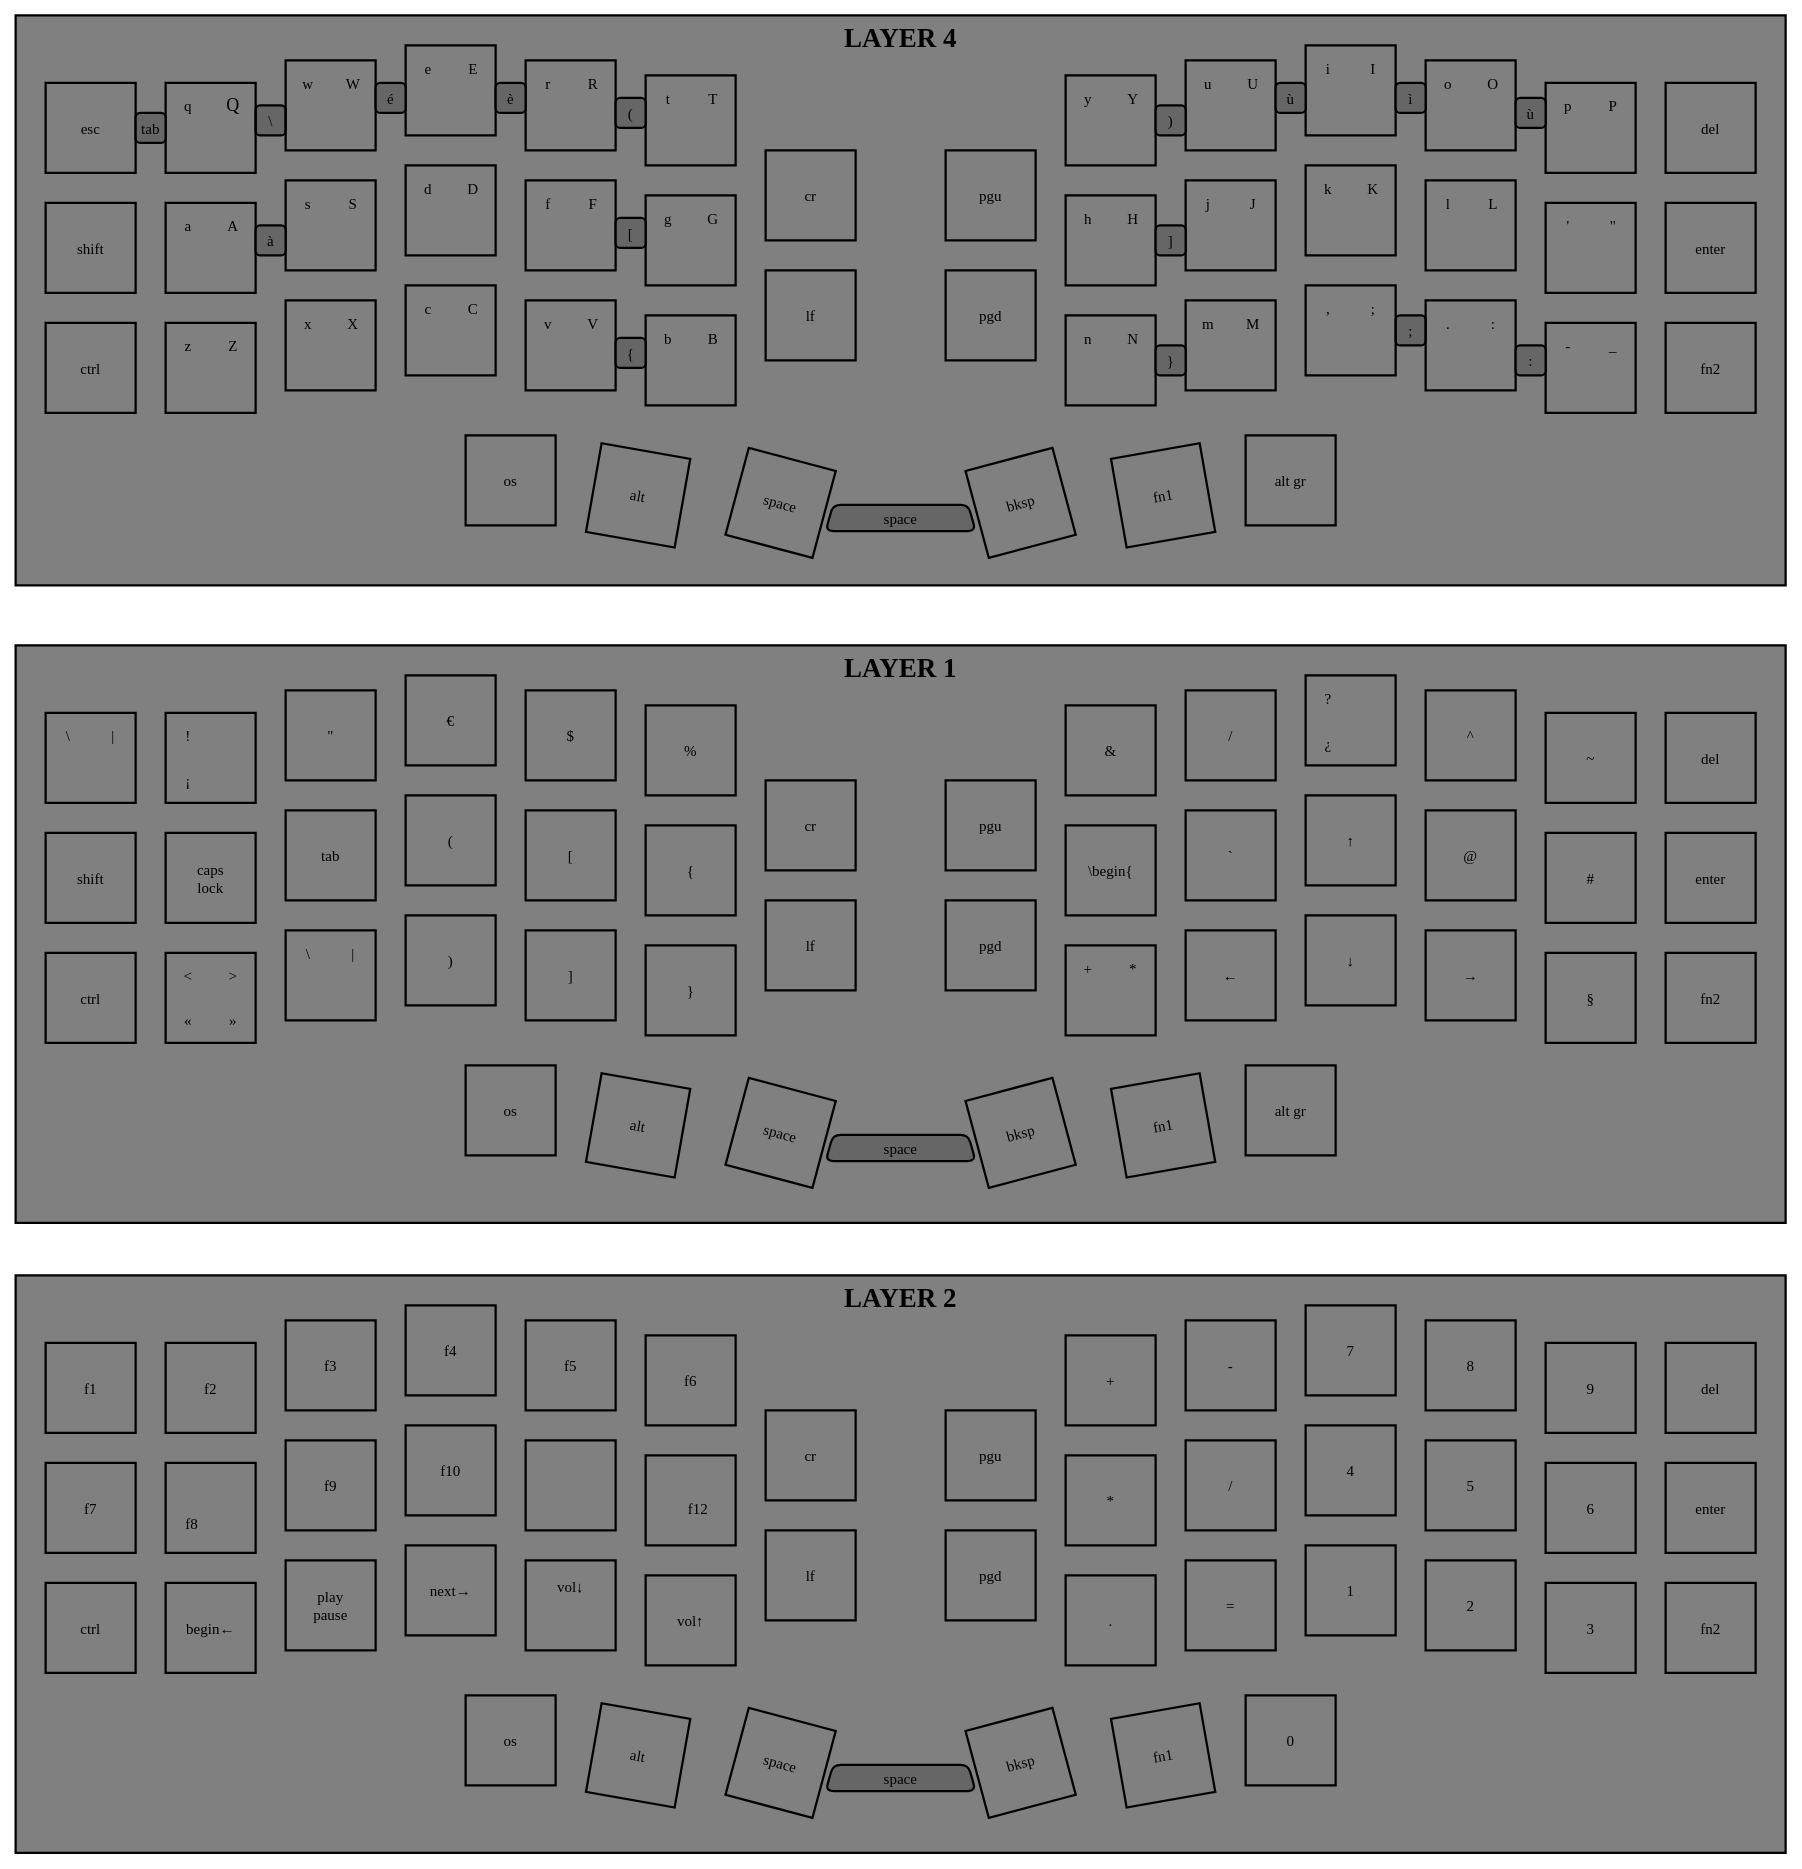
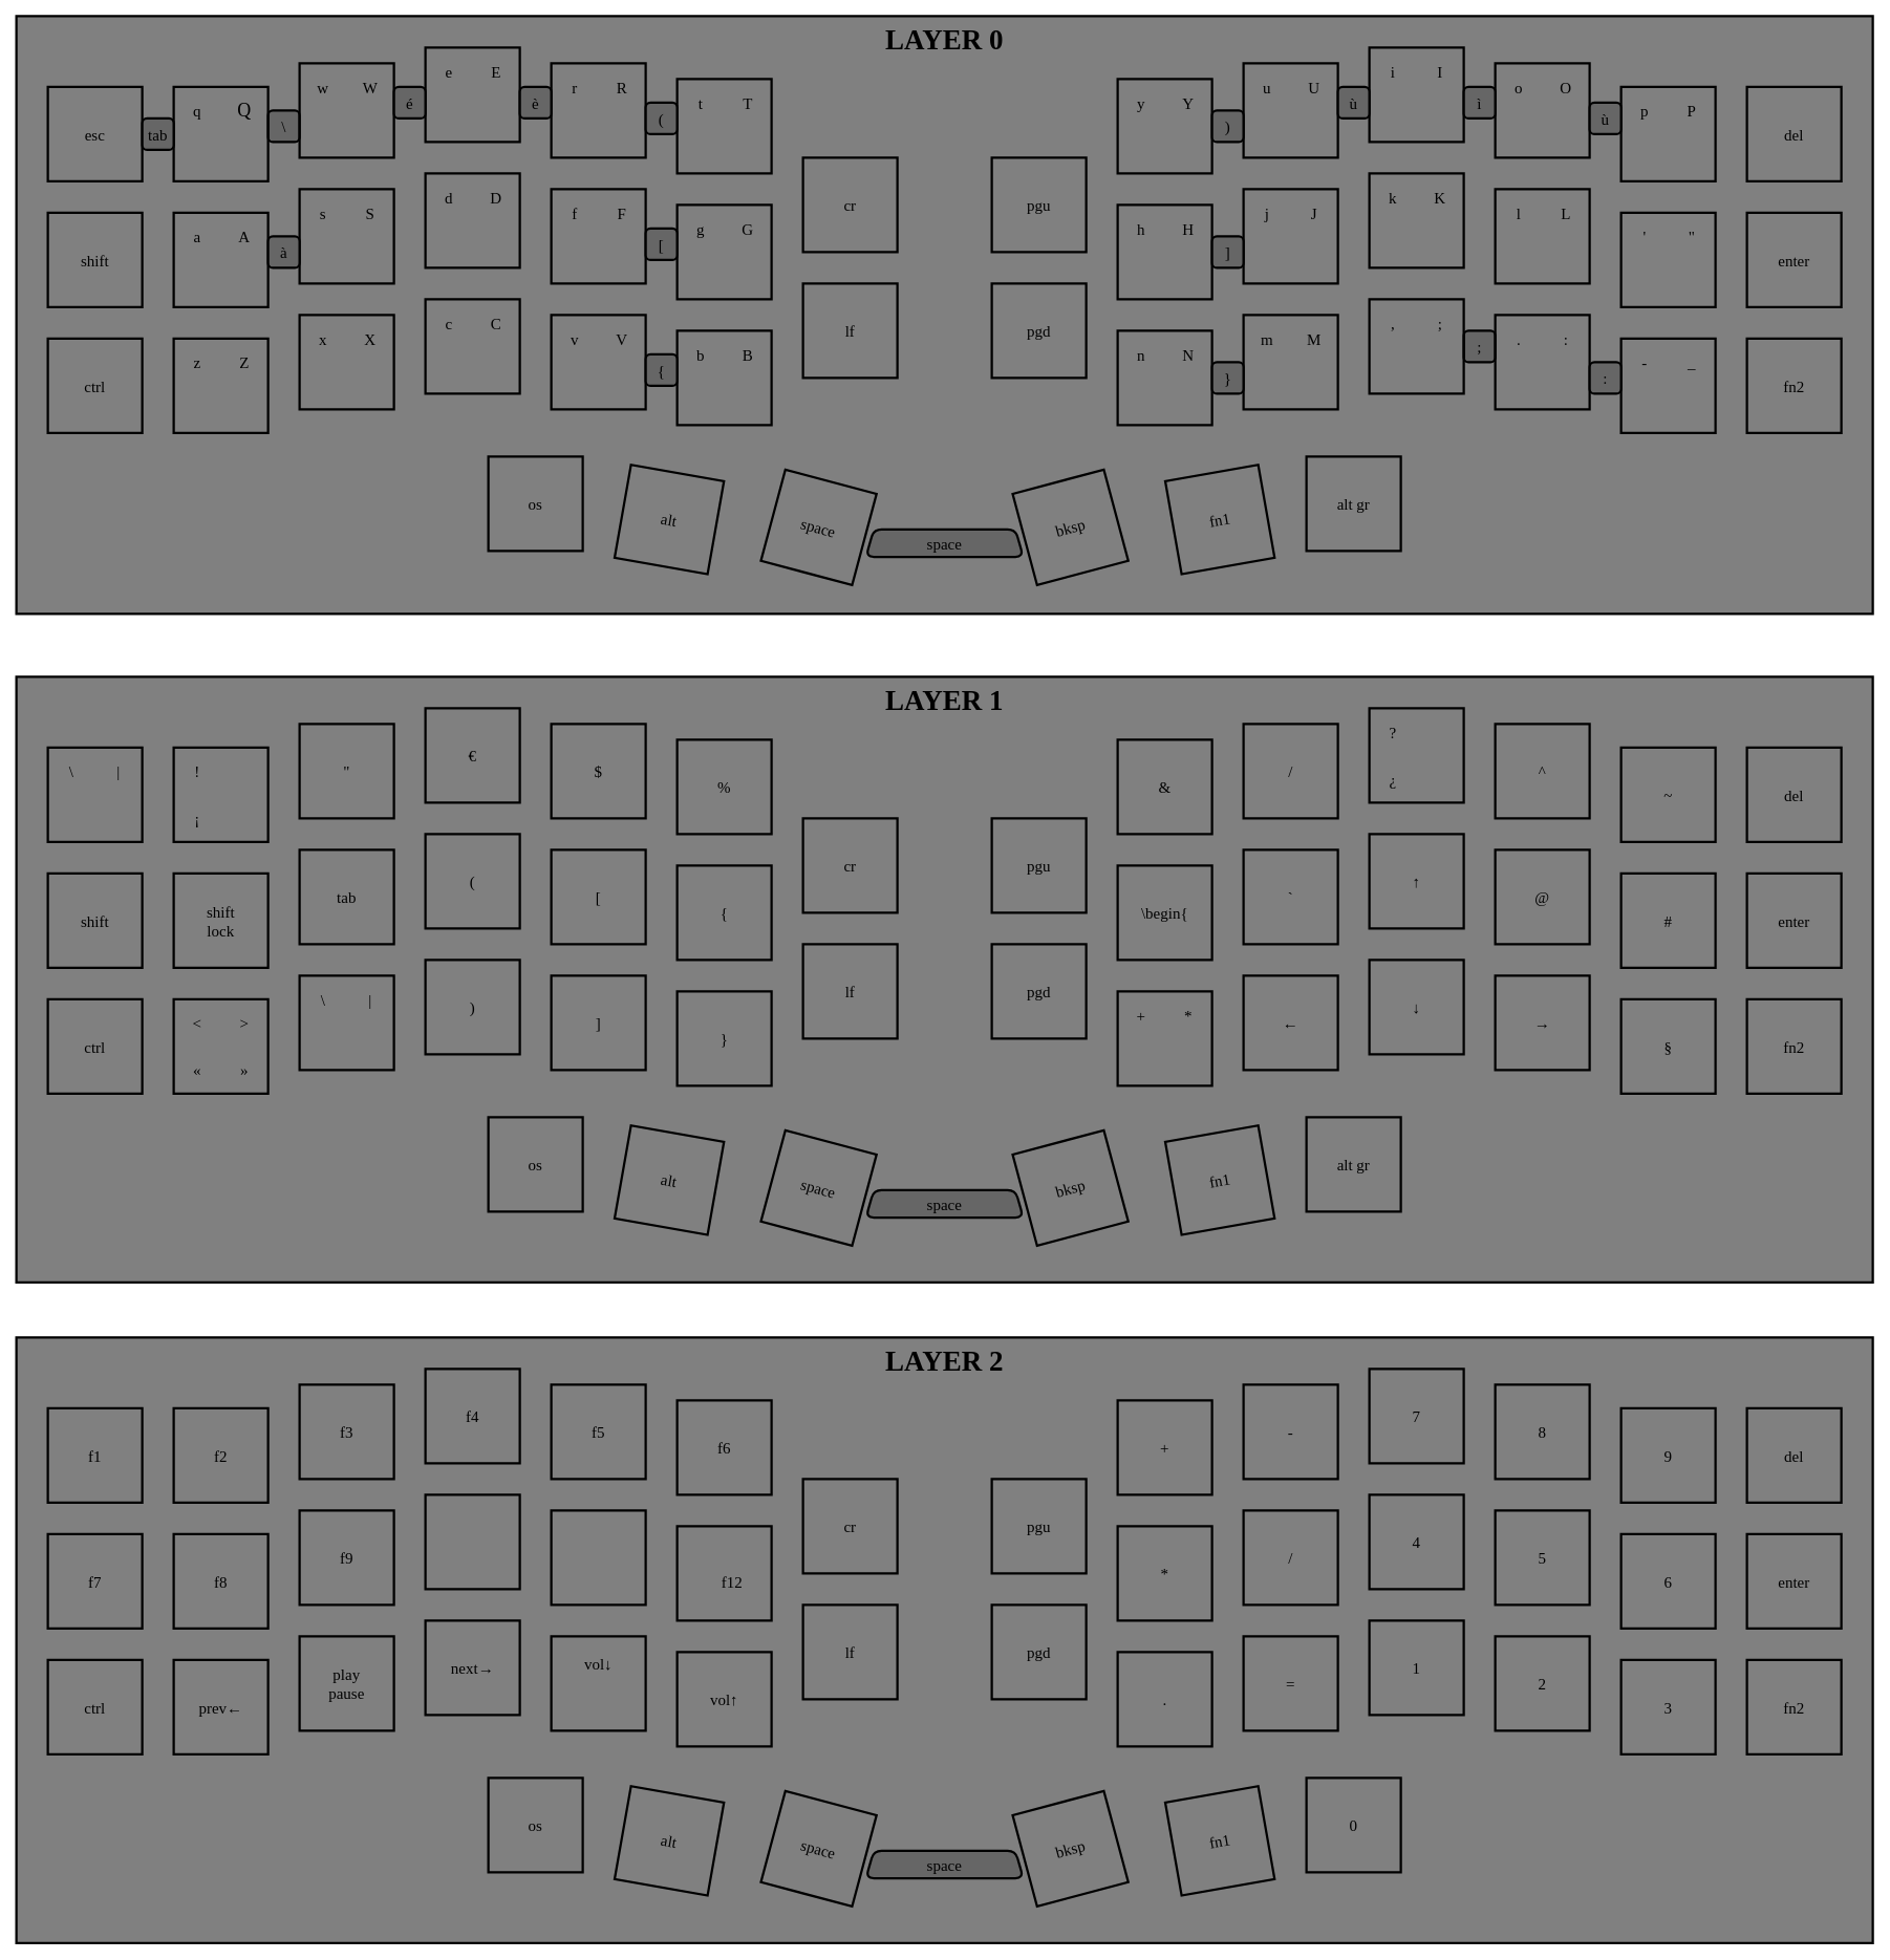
- <mxCell id="353" value="LAYER 4" style="text;strokeColor=none;fillColor=none;align=center;verticalAlign=middle;rounded=0;strokeWidth=1;fontFamily=Cascadia Code;fontColor=light-dark(#000000,#EDEDED);fontSize=36;labelBackgroundColor=none;labelBorderColor=none;html=1;fontStyle=1;whiteSpace=wrap;" parent="1" vertex="1"><mxGeometry x="20" y="20" width="2360" height="60" as="geometry" /></mxCell>
+ <mxCell id="353" value="LAYER 0" style="text;strokeColor=none;fillColor=none;align=center;verticalAlign=middle;rounded=0;strokeWidth=1;fontFamily=Cascadia Code;fontColor=light-dark(#000000,#EDEDED);fontSize=36;labelBackgroundColor=none;labelBorderColor=none;html=1;fontStyle=1;whiteSpace=wrap;" parent="1" vertex="1"><mxGeometry x="20" y="20" width="2360" height="60" as="geometry" /></mxCell>
- <mxCell id="341" value="&lt;font style=&quot;font-size: 20px; color: rgb(0, 0, 0);&quot;&gt;caps lock&lt;/font&gt;" style="text;html=1;strokeColor=none;fillColor=none;align=center;verticalAlign=middle;whiteSpace=wrap;rounded=0;strokeWidth=1;fontFamily=Cascadia Code;fontColor=default;" parent="1" vertex="1"><mxGeometry x="250" y="1140" width="60" height="60" as="geometry" /></mxCell>
+ <mxCell id="341" value="&lt;font style=&quot;font-size: 20px; color: rgb(0, 0, 0);&quot;&gt;shift lock&lt;/font&gt;" style="text;html=1;strokeColor=none;fillColor=none;align=center;verticalAlign=middle;whiteSpace=wrap;rounded=0;strokeWidth=1;fontFamily=Cascadia Code;fontColor=default;" parent="1" vertex="1"><mxGeometry x="250" y="1140" width="60" height="60" as="geometry" /></mxCell>
- <mxCell id="273" value="&lt;font style=&quot;font-size: 20px; color: rgb(0, 0, 0);&quot;&gt;f10&lt;/font&gt;" style="text;html=1;strokeColor=none;fillColor=none;align=center;verticalAlign=middle;whiteSpace=wrap;rounded=0;strokeWidth=1;fontFamily=Cascadia Code;fontColor=default;" parent="1" vertex="1"><mxGeometry x="570" y="1930" width="60" height="60" as="geometry" /></mxCell>
- <mxCell id="277" value="&lt;font style=&quot;font-size: 20px; color: rgb(0, 0, 0);&quot;&gt;f8&lt;/font&gt;" style="text;html=1;strokeColor=none;fillColor=none;align=center;verticalAlign=middle;whiteSpace=wrap;rounded=0;strokeWidth=1;fontFamily=Cascadia Code;fontColor=default;" parent="1" vertex="1"><mxGeometry x="225" y="2000" width="60" height="60" as="geometry" /></mxCell>
+ <mxCell id="277" value="&lt;font style=&quot;font-size: 20px; color: rgb(0, 0, 0);&quot;&gt;f8&lt;/font&gt;" style="text;html=1;strokeColor=none;fillColor=none;align=center;verticalAlign=middle;whiteSpace=wrap;rounded=0;strokeWidth=1;fontFamily=Cascadia Code;fontColor=default;" parent="1" vertex="1"><mxGeometry x="250" y="1980" width="60" height="60" as="geometry" /></mxCell>
- <mxCell id="275" value="&lt;font style=&quot;font-size: 20px; color: rgb(0, 0, 0);&quot;&gt;begin←&lt;/font&gt;" style="text;html=1;strokeColor=none;fillColor=none;align=center;verticalAlign=middle;whiteSpace=wrap;rounded=0;strokeWidth=1;fontFamily=Cascadia Code;fontColor=default;" parent="1" vertex="1"><mxGeometry x="250" y="2140" width="60" height="60" as="geometry" /></mxCell>
+ <mxCell id="275" value="&lt;font style=&quot;font-size: 20px; color: rgb(0, 0, 0);&quot;&gt;prev←&lt;/font&gt;" style="text;html=1;strokeColor=none;fillColor=none;align=center;verticalAlign=middle;whiteSpace=wrap;rounded=0;strokeWidth=1;fontFamily=Cascadia Code;fontColor=default;" parent="1" vertex="1"><mxGeometry x="250" y="2140" width="60" height="60" as="geometry" /></mxCell>
